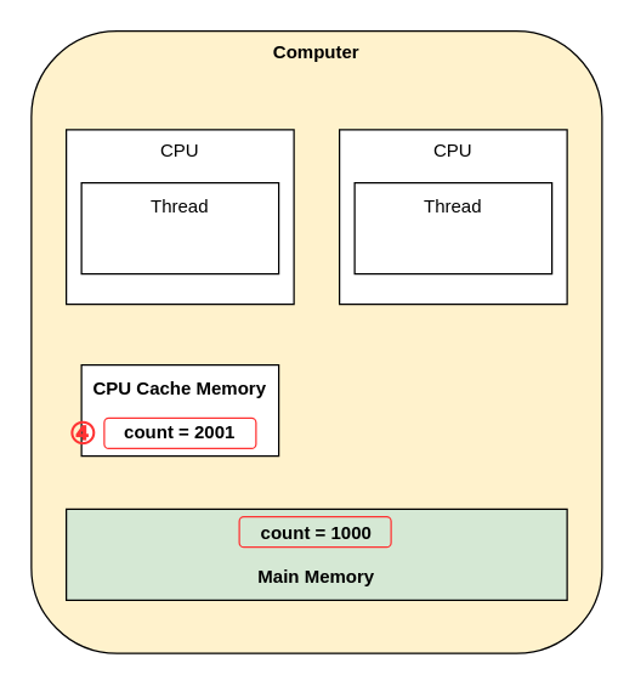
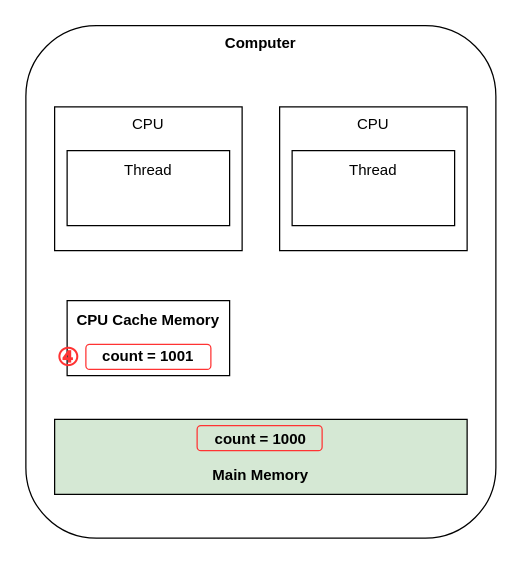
- <mxCell id="2" value="Computer" style="rounded=1;whiteSpace=wrap;html=1;fontStyle=1;verticalAlign=top;fillColor=#fff2cc;" parent="1" vertex="1"><mxGeometry x="20" y="20" width="376" height="410" as="geometry" /></mxCell>
+ <mxCell id="2" value="Computer" style="rounded=1;whiteSpace=wrap;html=1;fontStyle=1;verticalAlign=top;" parent="1" vertex="1"><mxGeometry x="20" y="20" width="376" height="410" as="geometry" /></mxCell>
- <mxCell id="5" value="CPU Cache Memory&lt;div&gt;&lt;br&gt;&lt;/div&gt;&lt;div&gt;&lt;span&gt;count = 2001&lt;/span&gt;&lt;/div&gt;" style="rounded=0;whiteSpace=wrap;html=1;fontStyle=1" parent="1" vertex="1"><mxGeometry x="53" y="240" width="130" height="60" as="geometry" /></mxCell>
+ <mxCell id="5" value="CPU Cache Memory&lt;div&gt;&lt;br&gt;&lt;/div&gt;&lt;div&gt;&lt;span&gt;count = 1001&lt;/span&gt;&lt;/div&gt;" style="rounded=0;whiteSpace=wrap;html=1;fontStyle=1" parent="1" vertex="1"><mxGeometry x="53" y="240" width="130" height="60" as="geometry" /></mxCell>
